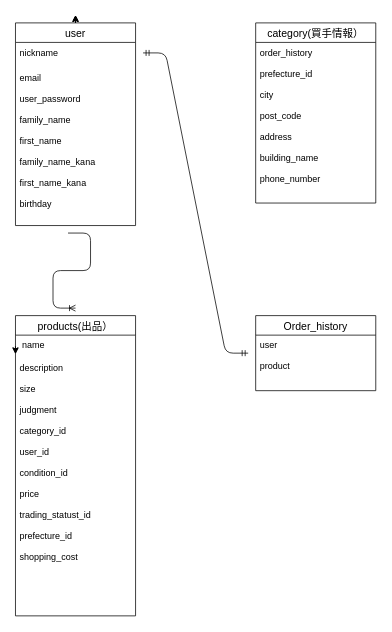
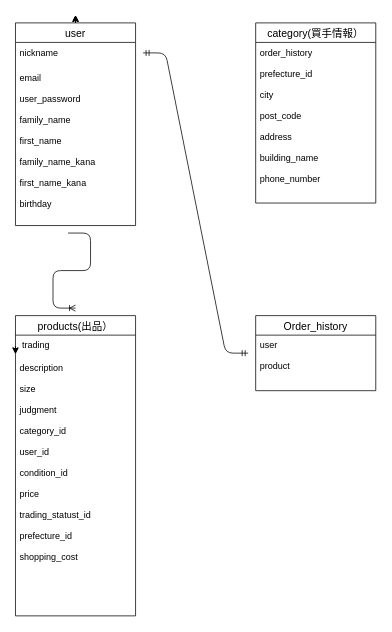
- <mxCell id="11" value=" name" style="text;strokeColor=none;fillColor=none;spacingLeft=4;spacingRight=4;overflow=hidden;rotatable=0;points=[[0,0.5],[1,0.5]];portConstraint=eastwest;fontSize=12;" parent="10" vertex="1"><mxGeometry y="26" width="160" height="30" as="geometry" /></mxCell>
+ <mxCell id="11" value=" trading" style="text;strokeColor=none;fillColor=none;spacingLeft=4;spacingRight=4;overflow=hidden;rotatable=0;points=[[0,0.5],[1,0.5]];portConstraint=eastwest;fontSize=12;" parent="10" vertex="1"><mxGeometry y="26" width="160" height="30" as="geometry" /></mxCell>
